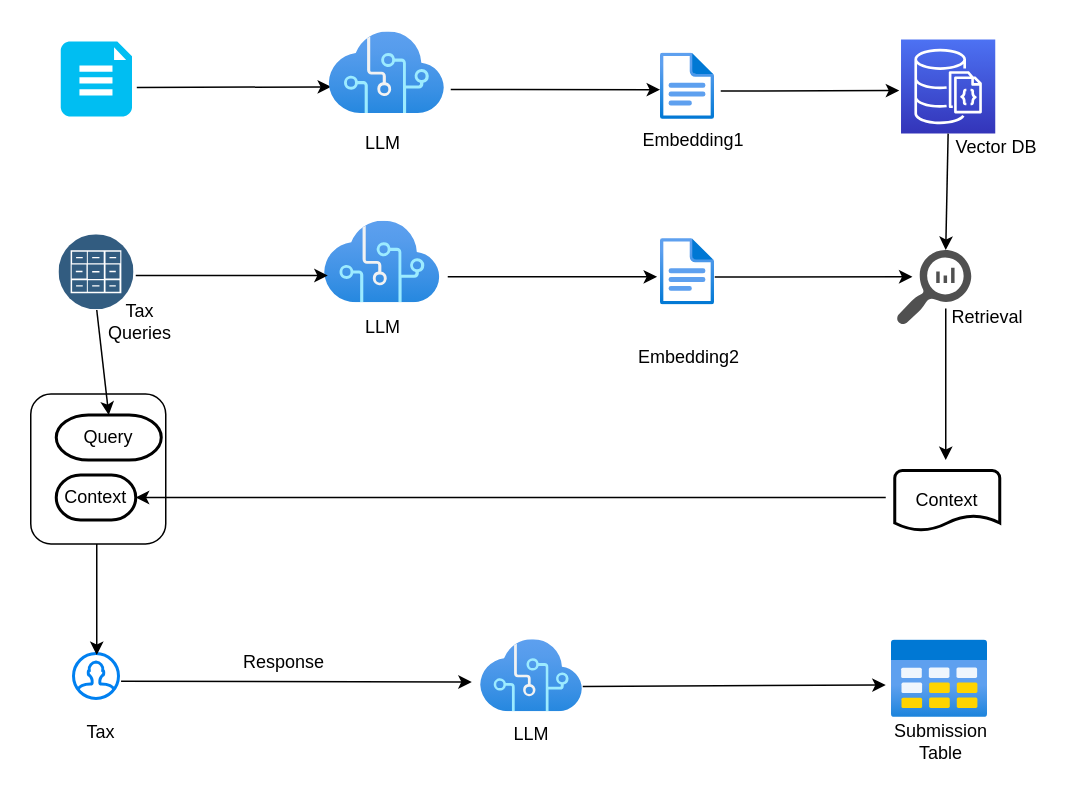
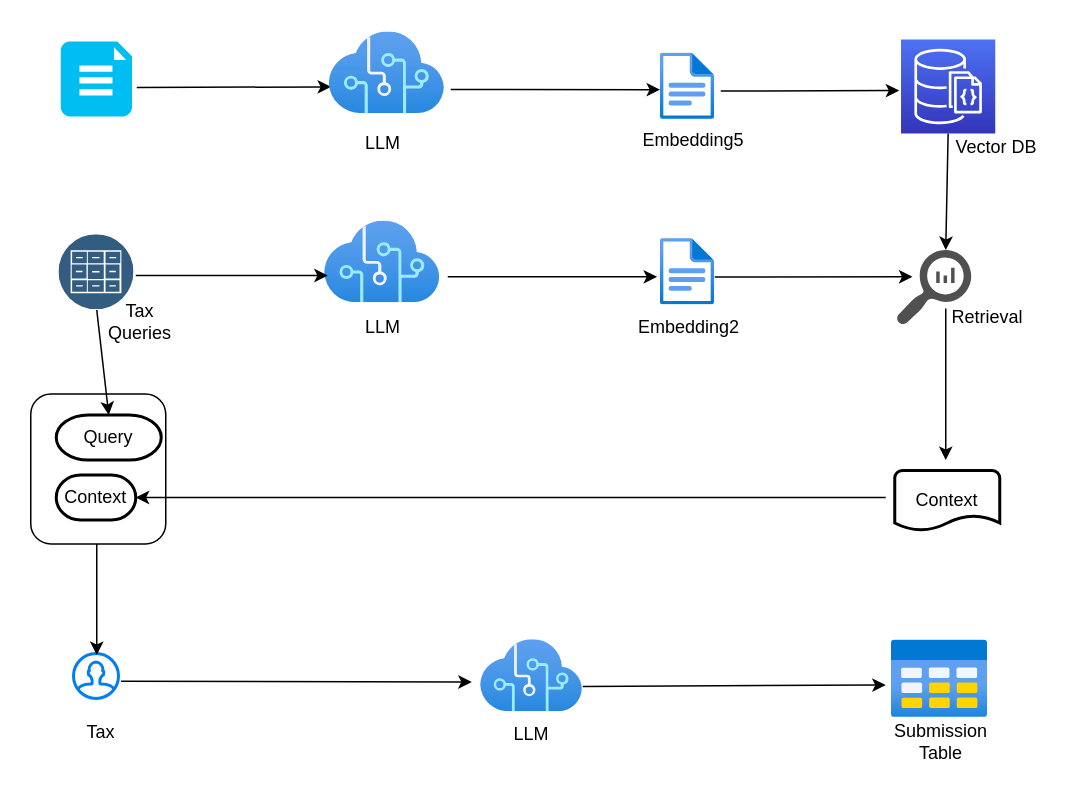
- <mxCell id="8" value="Embedding1" style="text;html=1;strokeColor=none;fillColor=none;align=center;verticalAlign=middle;whiteSpace=wrap;rounded=0;" parent="1" vertex="1"><mxGeometry x="432" y="78.18" width="60" height="30" as="geometry" /></mxCell>
+ <mxCell id="8" value="Embedding5" style="text;html=1;strokeColor=none;fillColor=none;align=center;verticalAlign=middle;whiteSpace=wrap;rounded=0;" parent="1" vertex="1"><mxGeometry x="432" y="78.18" width="60" height="30" as="geometry" /></mxCell>
- <mxCell id="20" value="Embedding2" style="text;html=1;strokeColor=none;fillColor=none;align=center;verticalAlign=middle;whiteSpace=wrap;rounded=0;" parent="1" vertex="1"><mxGeometry x="429" y="223" width="60" height="30" as="geometry" /></mxCell>
+ <mxCell id="20" value="Embedding2" style="text;html=1;strokeColor=none;fillColor=none;align=center;verticalAlign=middle;whiteSpace=wrap;rounded=0;" parent="1" vertex="1"><mxGeometry x="429" y="203" width="60" height="30" as="geometry" /></mxCell>
- <mxCell id="14" value="Response" style="text;html=1;strokeColor=none;fillColor=none;align=center;verticalAlign=middle;whiteSpace=wrap;rounded=0;" parent="1" vertex="1"><mxGeometry x="159" y="426" width="60" height="30" as="geometry" /></mxCell>
